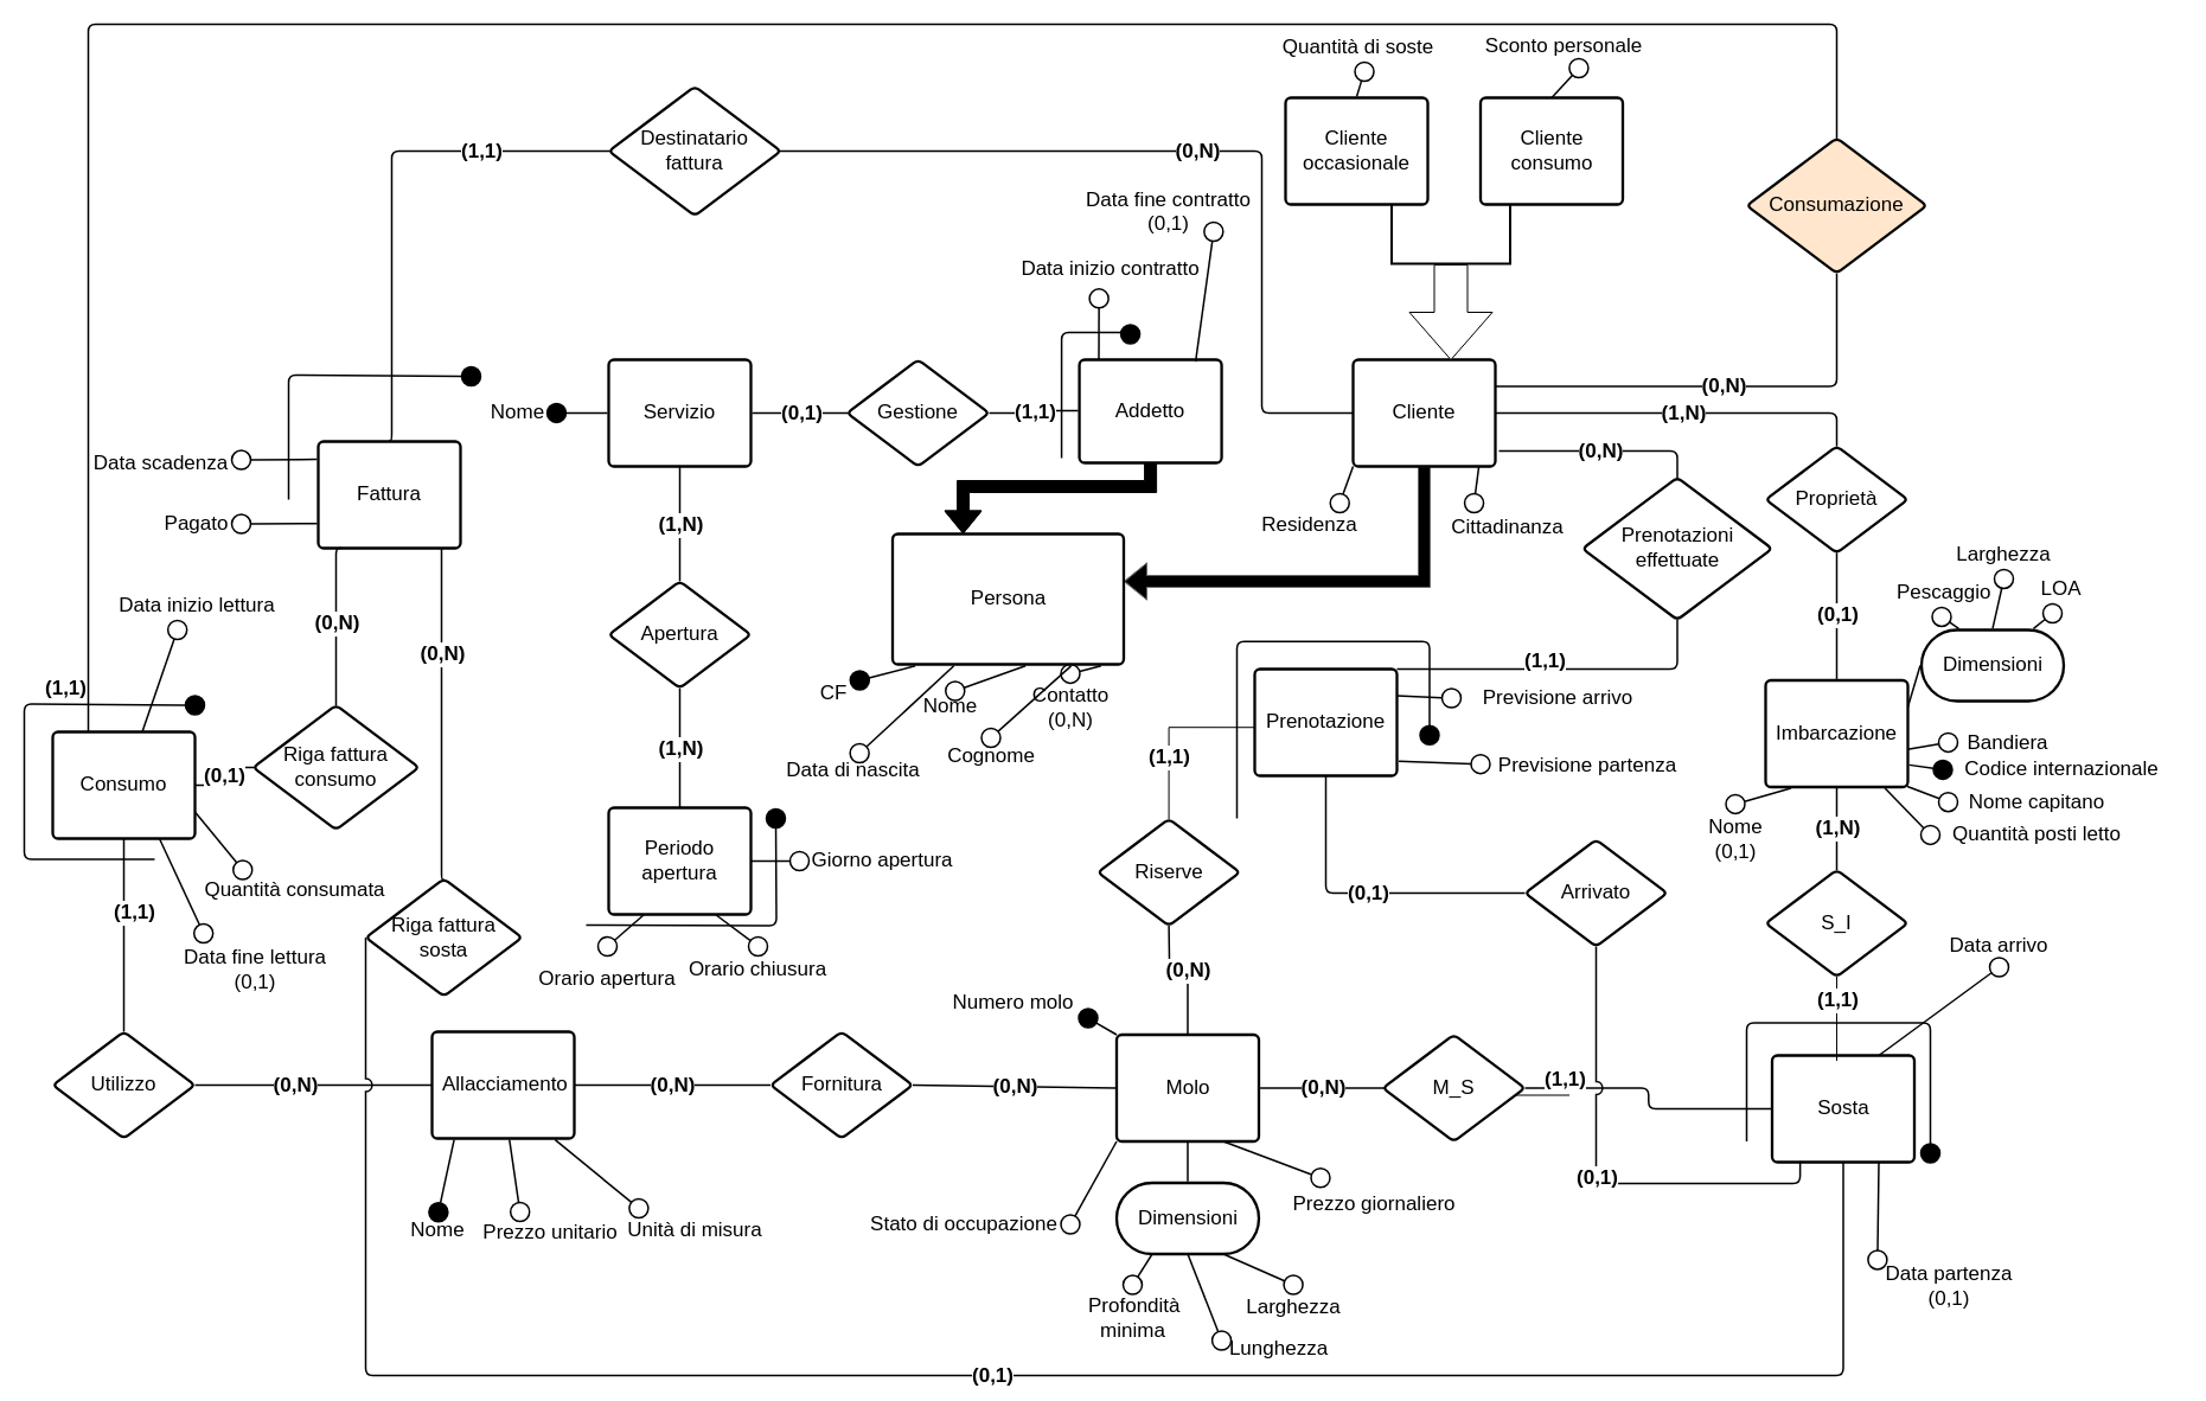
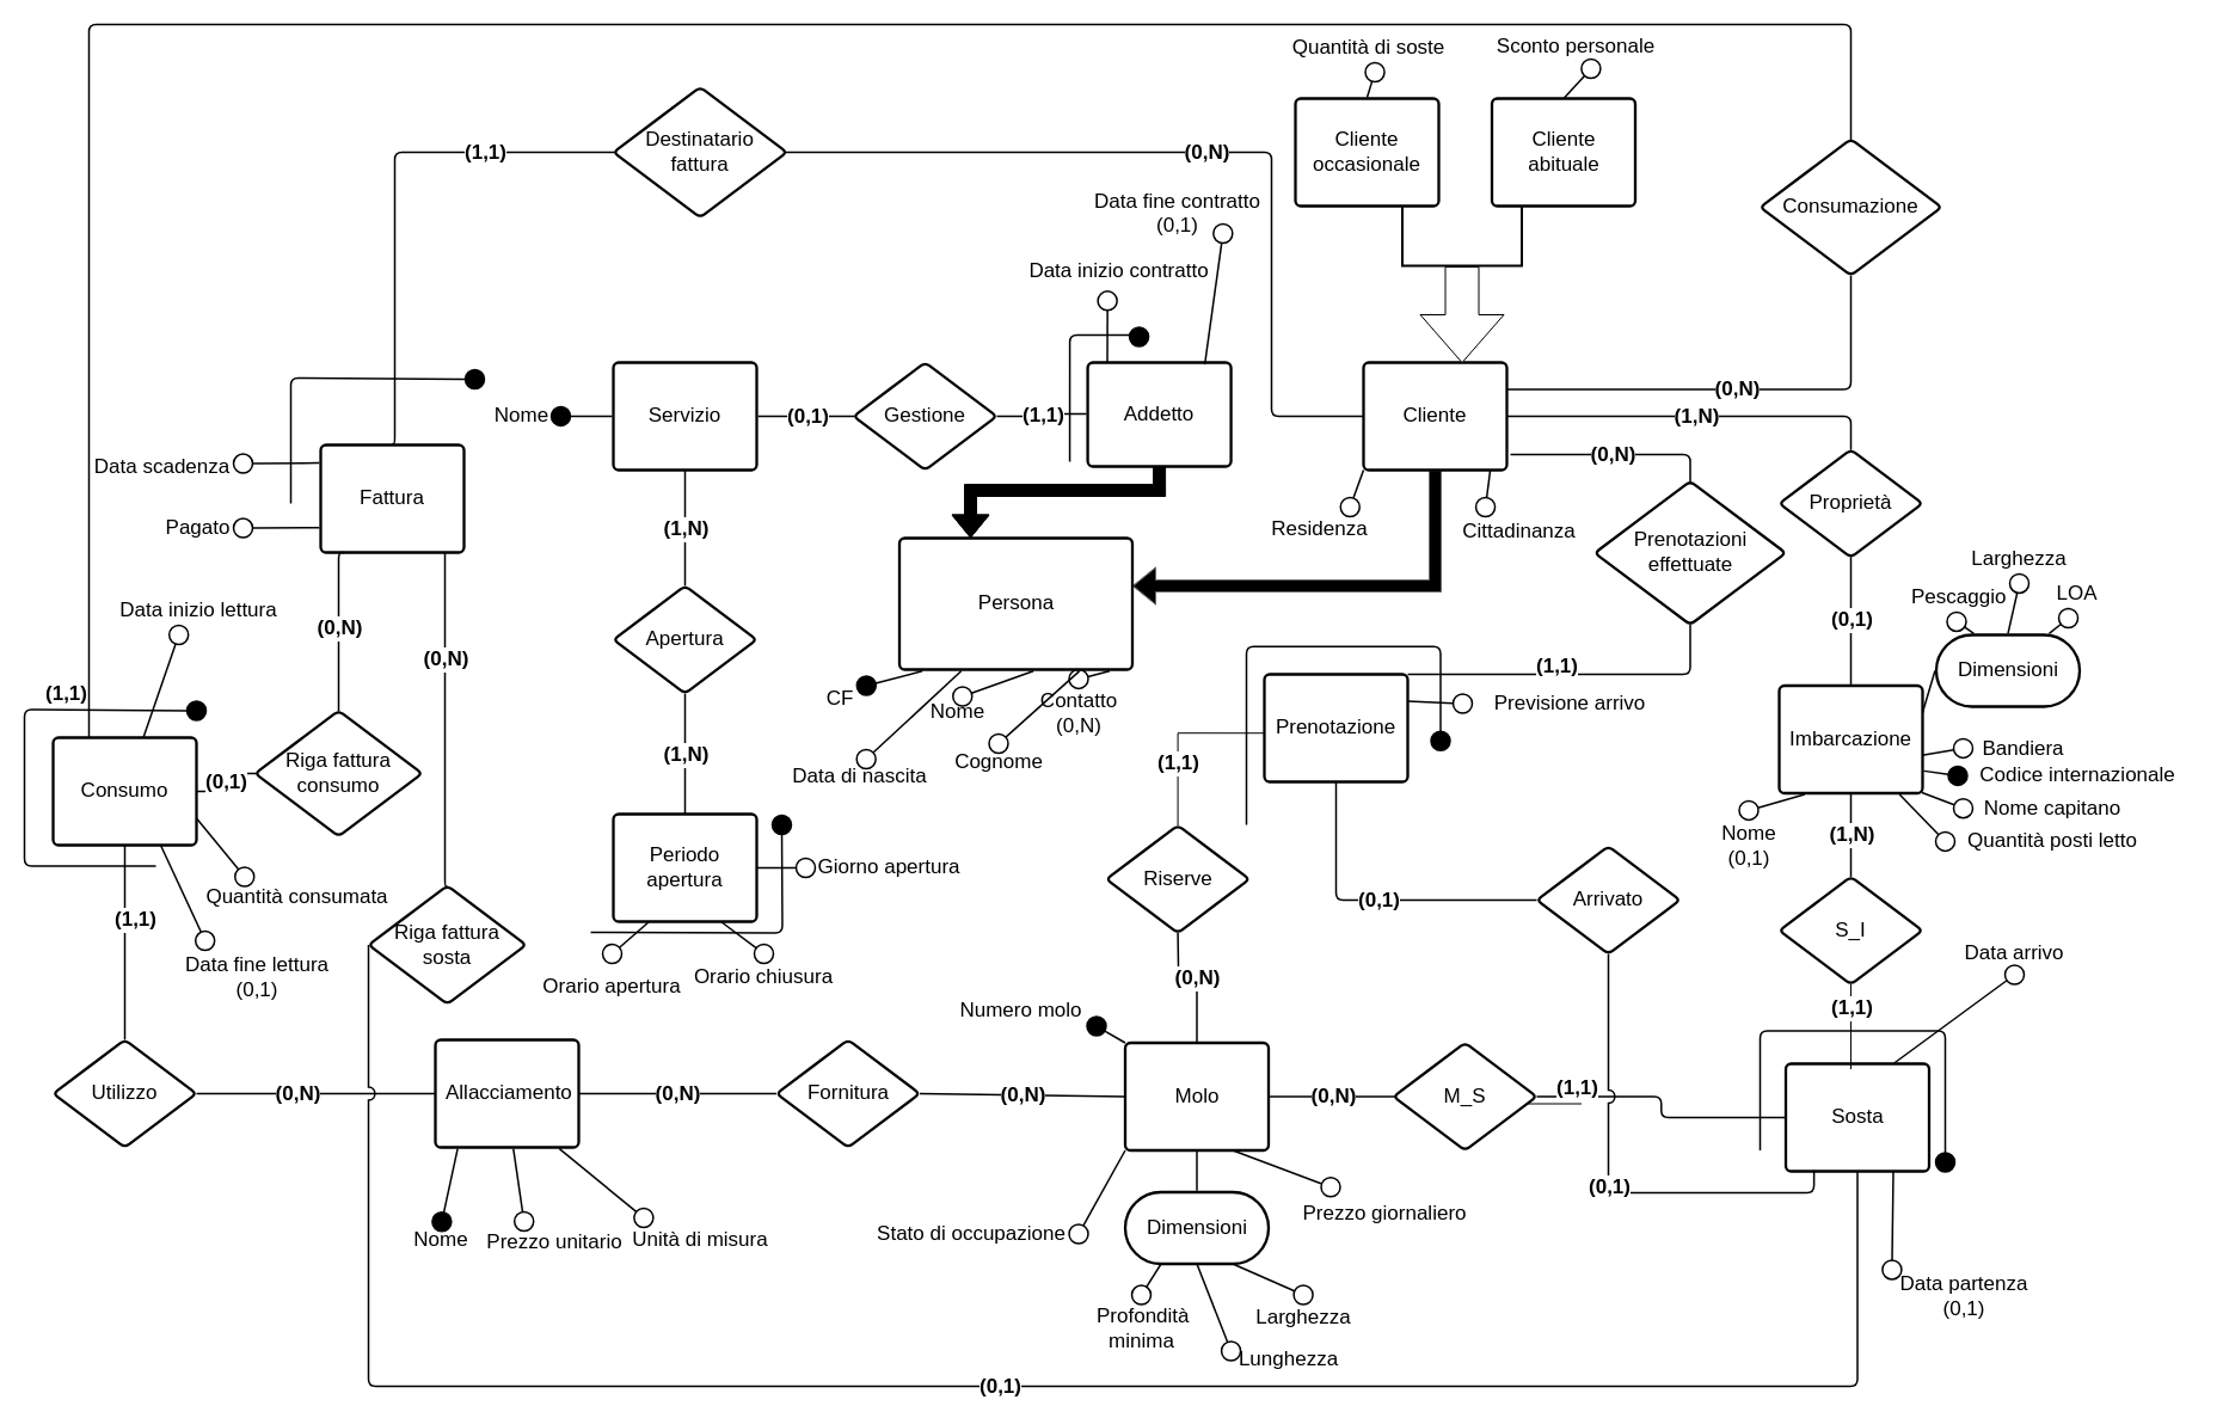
- <mxCell id="97" value="Cliente consumo" style="html=1;overflow=block;blockSpacing=1;whiteSpace=wrap;fontSize=17;fontColor=#000000;spacing=9;strokeColor=#000000;strokeOpacity=100;rounded=1;absoluteArcSize=1;arcSize=9;strokeWidth=2.3;" parent="1" vertex="1"><mxGeometry x="1248.5" y="82" width="120" height="90" as="geometry" /></mxCell>
+ <mxCell id="97" value="Cliente abituale" style="html=1;overflow=block;blockSpacing=1;whiteSpace=wrap;fontSize=17;fontColor=#000000;spacing=9;strokeColor=#000000;strokeOpacity=100;rounded=1;absoluteArcSize=1;arcSize=9;strokeWidth=2.3;" parent="1" vertex="1"><mxGeometry x="1248.5" y="82" width="120" height="90" as="geometry" /></mxCell>
- <mxCell id="127" value="Consumazione" style="html=1;overflow=block;blockSpacing=1;whiteSpace=wrap;rhombus;fontSize=17;fontColor=#000000;spacing=3.8;strokeColor=#000000;strokeOpacity=100;rounded=1;absoluteArcSize=1;arcSize=9;strokeWidth=2.3;fillColor=#ffe6cc;" parent="1" vertex="1"><mxGeometry x="1473" y="116" width="152" height="114" as="geometry" /></mxCell>
+ <mxCell id="127" value="Consumazione" style="html=1;overflow=block;blockSpacing=1;whiteSpace=wrap;rhombus;fontSize=17;fontColor=#000000;spacing=3.8;strokeColor=#000000;strokeOpacity=100;rounded=1;absoluteArcSize=1;arcSize=9;strokeWidth=2.3;" parent="1" vertex="1"><mxGeometry x="1473" y="116" width="152" height="114" as="geometry" /></mxCell>
- <mxCell id="60" value="" style="html=1;jettySize=18;whiteSpace=wrap;fontSize=17;strokeColor=#000000;strokeWidth=1.5;rounded=1;arcSize=12;startArrow=none;endArrow=oval;endFill=0;endSize=16;entryX=0;entryY=0.5;entryDx=0;entryDy=0;exitX=1.013;exitY=0.864;exitDx=0;exitDy=0;exitPerimeter=0;" parent="1" source="103" target="4" edge="1"><mxGeometry width="100" height="100" relative="1" as="geometry"><mxPoint x="1574" y="690" as="sourcePoint" /><mxPoint x="1545" y="720" as="targetPoint" /></mxGeometry></mxCell>
- <mxCell id="4" value="Previsione partenza" style="html=1;overflow=block;blockSpacing=1;whiteSpace=wrap;fontSize=17;fontColor=#000000;spacing=0;fillColor=none;strokeWidth=1.5;strokeColor=none;" parent="1" vertex="1"><mxGeometry x="1248.5" y="635.43" width="180" height="17.5" as="geometry" /></mxCell>
